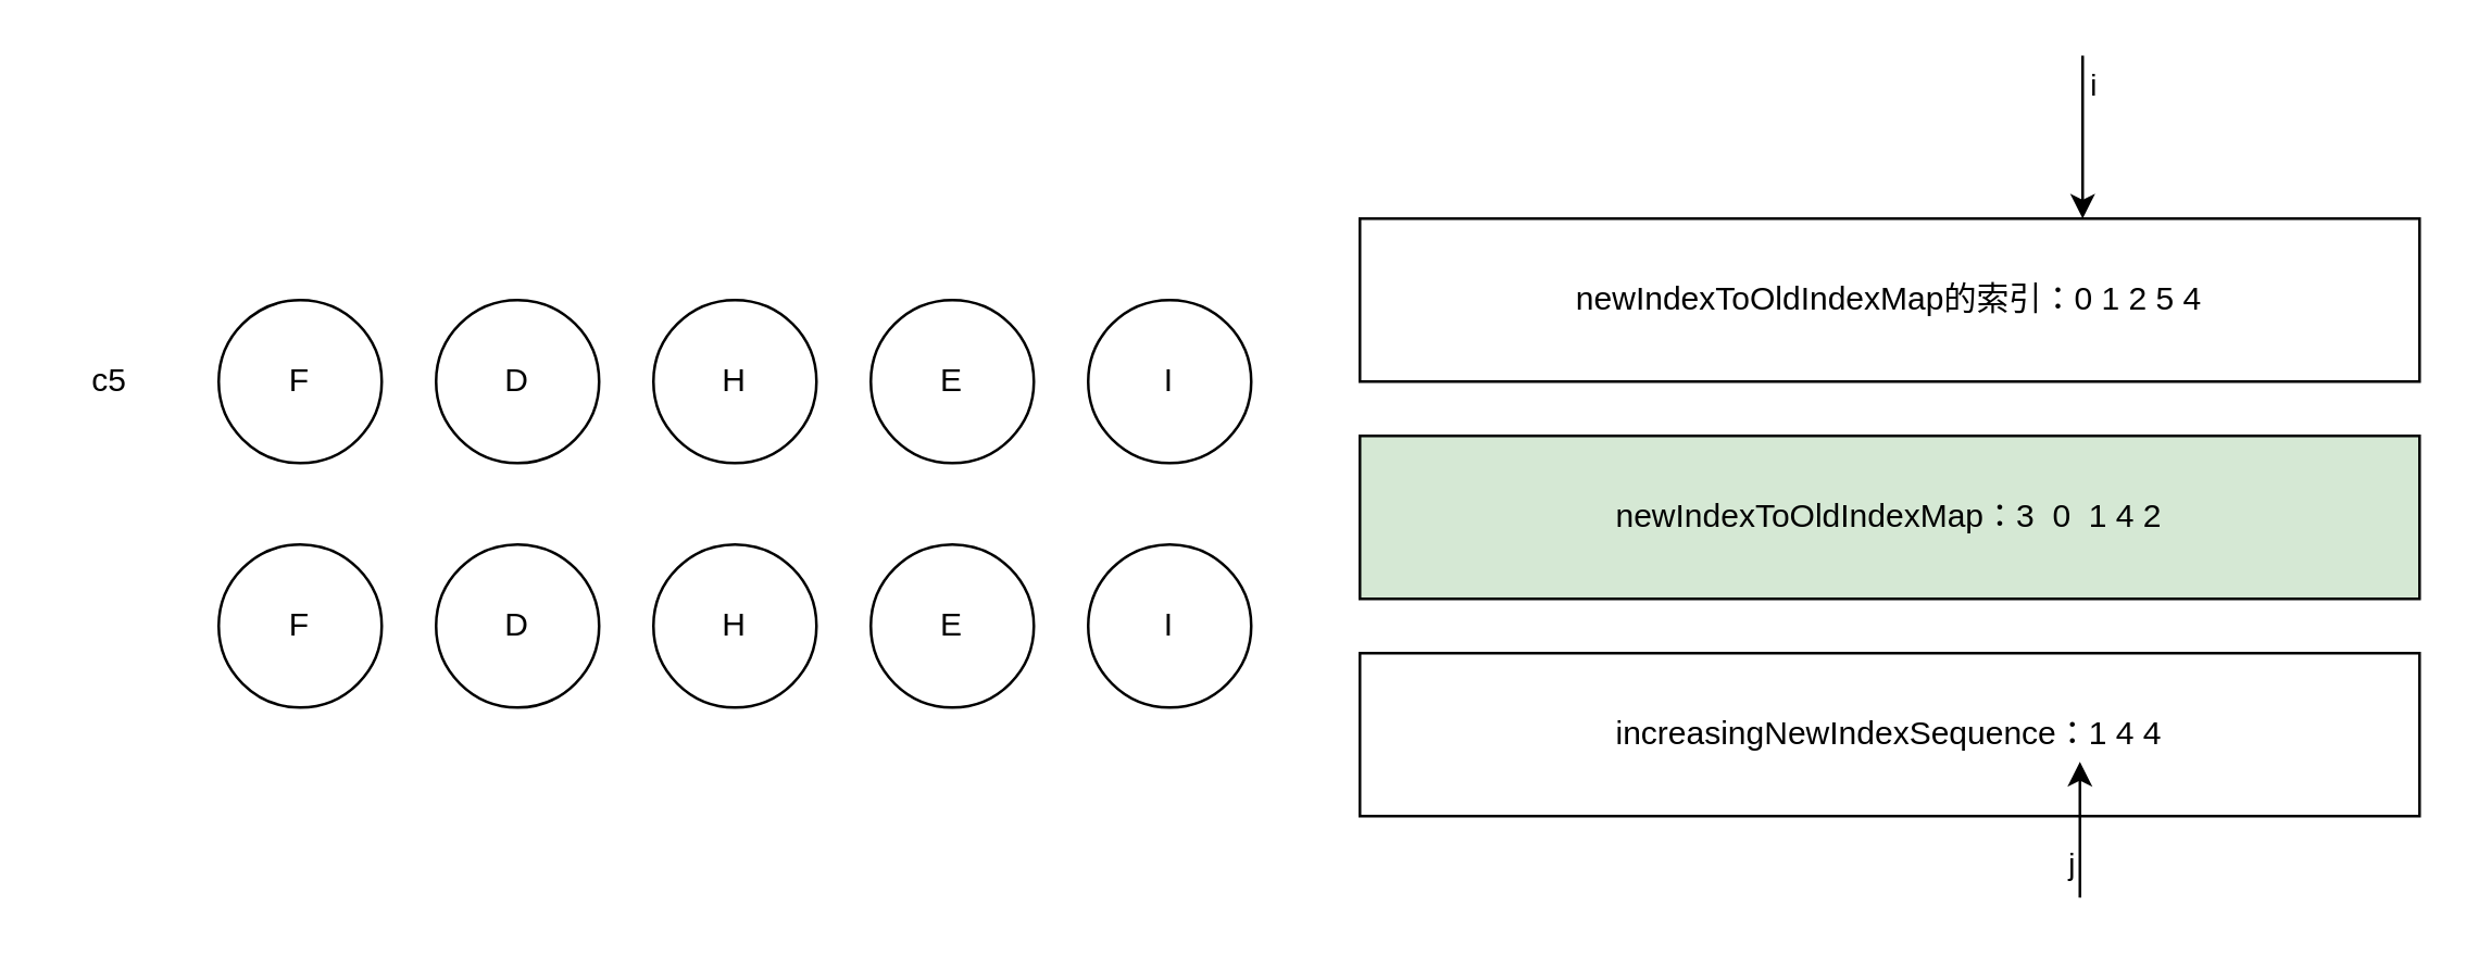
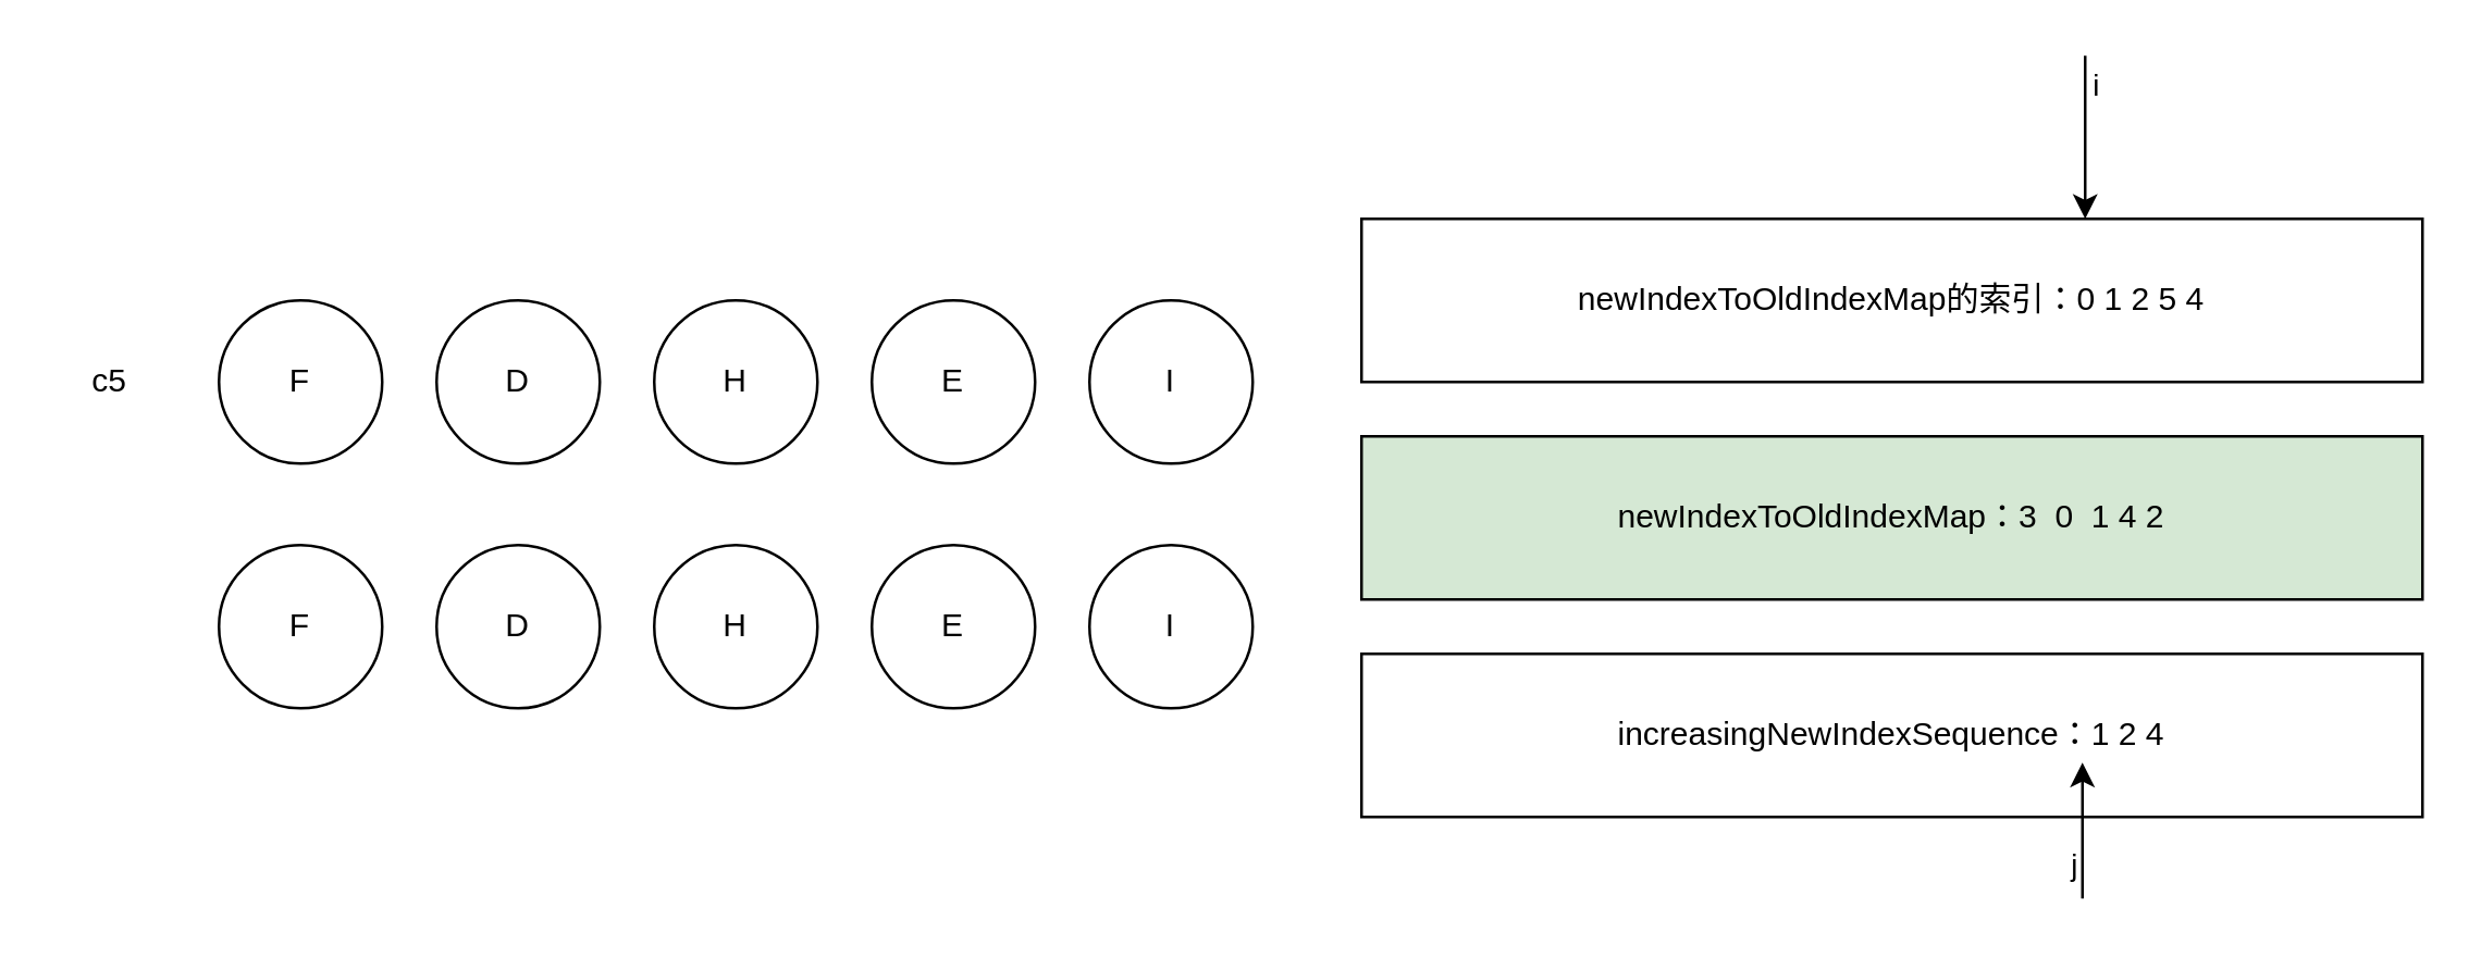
- <mxCell id="14" value="increasingNewIndexSequence：1 4 4" style="rounded=0;whiteSpace=wrap;html=1;" vertex="1" parent="1"><mxGeometry x="500" y="240" width="390" height="60" as="geometry" /></mxCell>
+ <mxCell id="14" value="increasingNewIndexSequence：1 2 4" style="rounded=0;whiteSpace=wrap;html=1;" vertex="1" parent="1"><mxGeometry x="500" y="240" width="390" height="60" as="geometry" /></mxCell>
